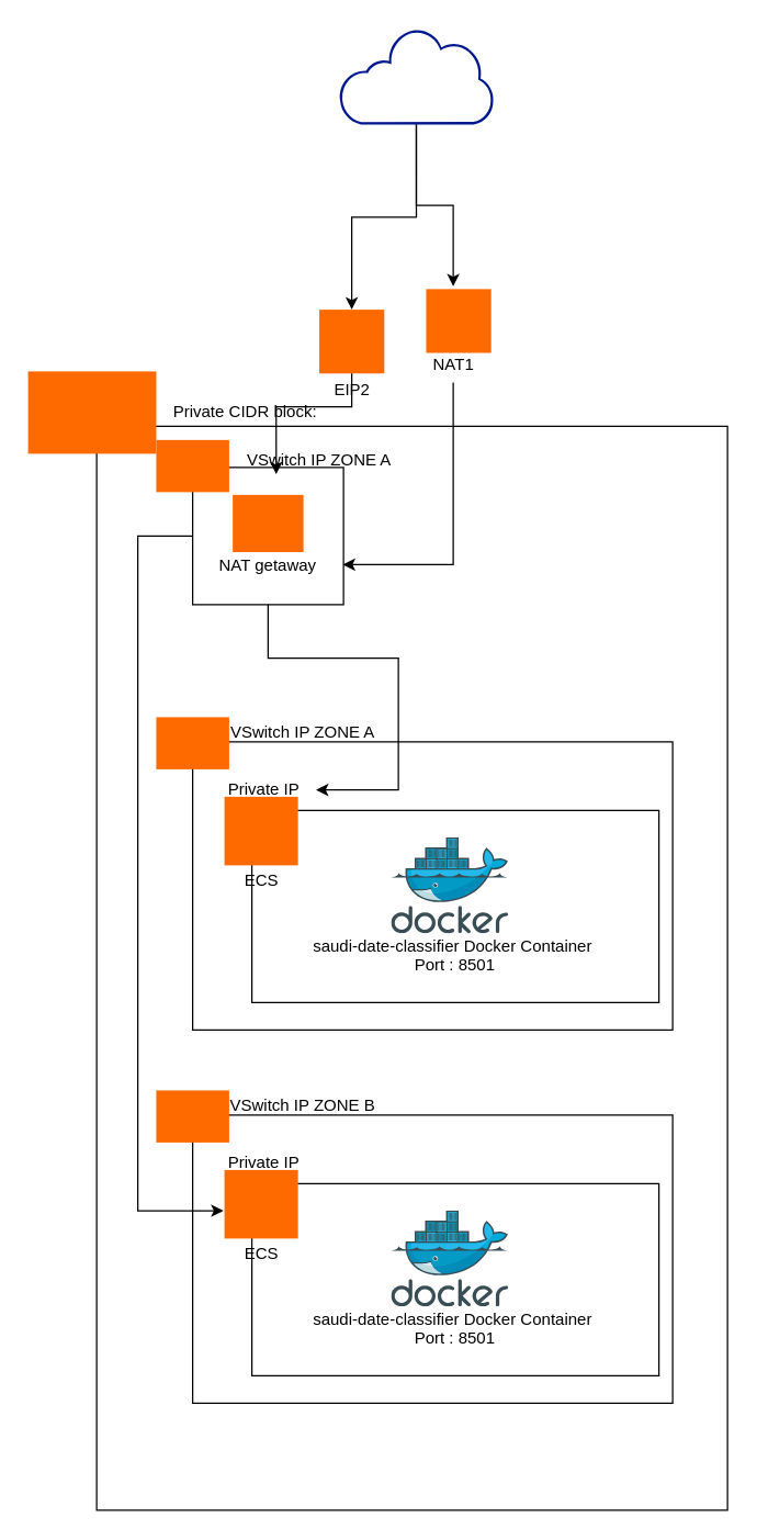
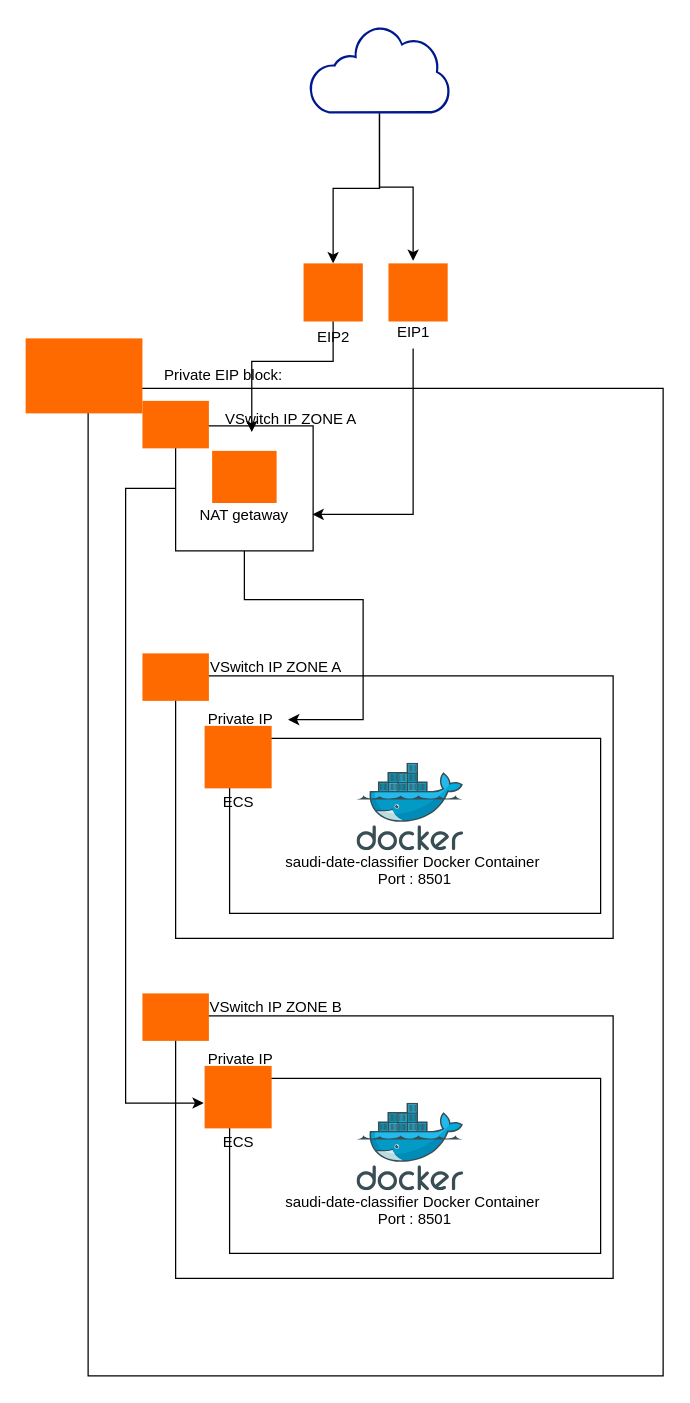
- <mxCell id="29" value="&lt;div&gt;&lt;br&gt;&lt;/div&gt;&lt;div&gt;&lt;br&gt;&lt;/div&gt;&lt;div&gt;&lt;br&gt;&lt;/div&gt;NAT1" style="text;html=1;align=center;verticalAlign=middle;resizable=0;points=[];autosize=1;strokeColor=none;fillColor=none;" vertex="1" parent="1"><mxGeometry x="305" y="208" width="50" height="70" as="geometry" /></mxCell>
+ <mxCell id="29" value="&lt;div&gt;&lt;br&gt;&lt;/div&gt;&lt;div&gt;&lt;br&gt;&lt;/div&gt;&lt;div&gt;&lt;br&gt;&lt;/div&gt;EIP1" style="text;html=1;align=center;verticalAlign=middle;resizable=0;points=[];autosize=1;strokeColor=none;fillColor=none;" vertex="1" parent="1"><mxGeometry x="305" y="208" width="50" height="70" as="geometry" /></mxCell>
- <mxCell id="17" value="&lt;div&gt;&lt;br&gt;&lt;/div&gt;&lt;div&gt;&lt;br&gt;&lt;/div&gt;&lt;div&gt;&lt;br&gt;&lt;/div&gt;&lt;div&gt;&lt;br&gt;&lt;/div&gt;&lt;div&gt;&lt;br&gt;&lt;/div&gt;EIP2" style="points=[];aspect=fixed;html=1;align=center;shadow=0;dashed=0;fillColor=#FF6A00;strokeColor=none;shape=mxgraph.alibaba_cloud.eip_elastic_ip_address;" vertex="1" parent="1"><mxGeometry x="232.34" y="225" width="47.4" height="46.5" as="geometry" /></mxCell>
+ <mxCell id="17" value="&lt;div&gt;&lt;br&gt;&lt;/div&gt;&lt;div&gt;&lt;br&gt;&lt;/div&gt;&lt;div&gt;&lt;br&gt;&lt;/div&gt;&lt;div&gt;&lt;br&gt;&lt;/div&gt;&lt;div&gt;&lt;br&gt;&lt;/div&gt;EIP2" style="points=[];aspect=fixed;html=1;align=center;shadow=0;dashed=0;fillColor=#FF6A00;strokeColor=none;shape=mxgraph.alibaba_cloud.eip_elastic_ip_address;" vertex="1" parent="1"><mxGeometry x="242.34" y="210" width="47.4" height="46.5" as="geometry" /></mxCell>
- <mxCell id="11" value="Private CIDR block:" style="text;html=1;align=center;verticalAlign=middle;resizable=0;points=[];autosize=1;strokeColor=none;fillColor=none;" vertex="1" parent="1"><mxGeometry x="113.44" y="285" width="130" height="30" as="geometry" /></mxCell>
+ <mxCell id="11" value="Private EIP block:" style="text;html=1;align=center;verticalAlign=middle;resizable=0;points=[];autosize=1;strokeColor=none;fillColor=none;" vertex="1" parent="1"><mxGeometry x="113.44" y="285" width="130" height="30" as="geometry" /></mxCell>
